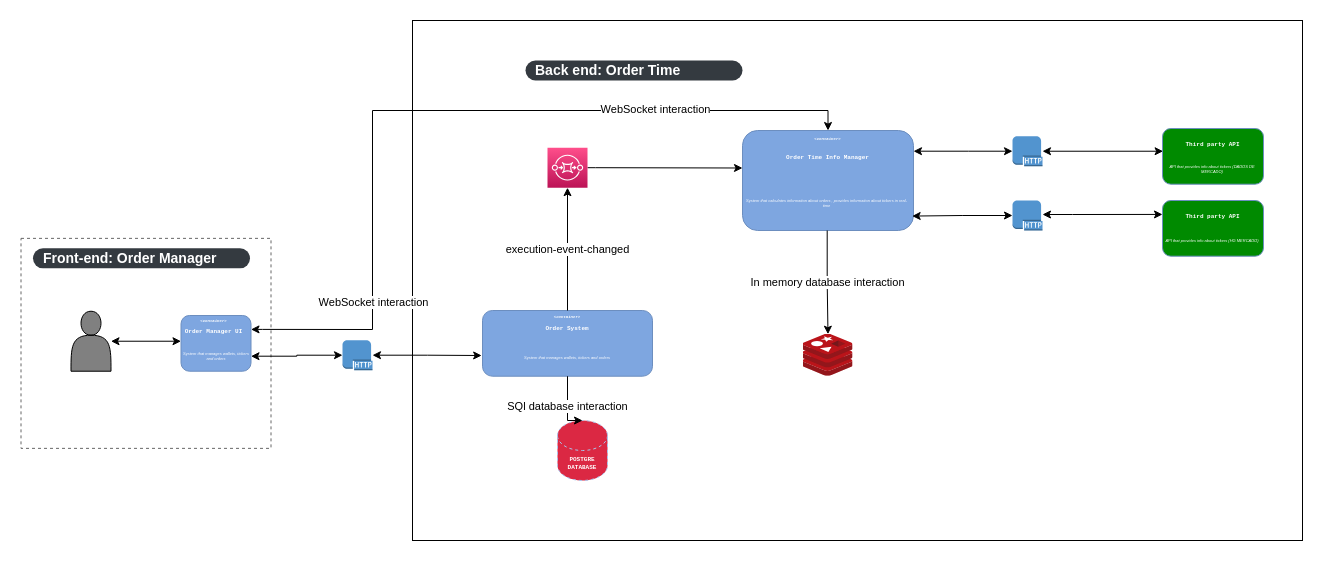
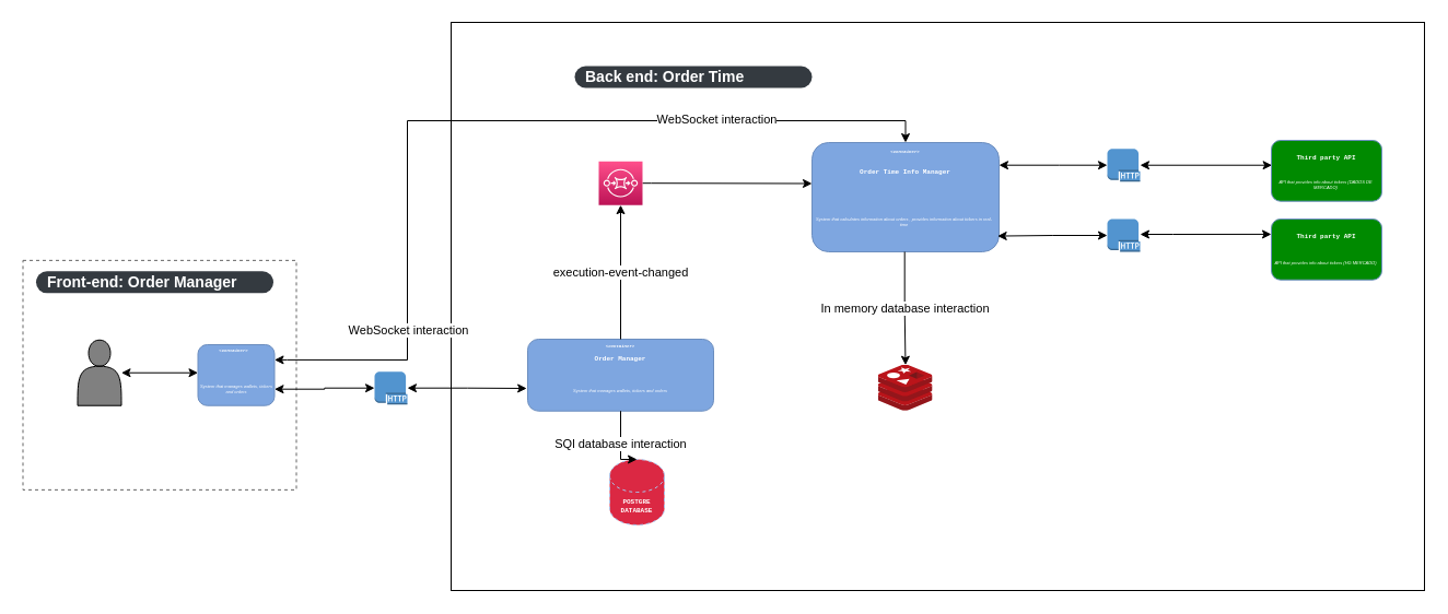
- <mxCell id="31" value="&lt;font size=&quot;1&quot; color=&quot;#ffffff&quot; face=&quot;Courier New&quot; style=&quot;&quot;&gt;&lt;b style=&quot;font-size: 6px;&quot;&gt;Order System&lt;/b&gt;&lt;/font&gt;" style="text;html=1;strokeColor=none;fillColor=none;align=center;verticalAlign=middle;whiteSpace=wrap;rounded=0;" parent="29" vertex="1"><mxGeometry y="8.209" width="170" height="16.43" as="geometry" /></mxCell>
+ <mxCell id="31" value="&lt;font size=&quot;1&quot; color=&quot;#ffffff&quot; face=&quot;Courier New&quot; style=&quot;&quot;&gt;&lt;b style=&quot;font-size: 6px;&quot;&gt;Order Manager&lt;/b&gt;&lt;/font&gt;" style="text;html=1;strokeColor=none;fillColor=none;align=center;verticalAlign=middle;whiteSpace=wrap;rounded=0;" parent="29" vertex="1"><mxGeometry y="8.209" width="170" height="16.43" as="geometry" /></mxCell>
- <mxCell id="18" value="&lt;font size=&quot;1&quot; color=&quot;#ffffff&quot; face=&quot;Courier New&quot; style=&quot;&quot;&gt;&lt;b style=&quot;font-size: 6px;&quot;&gt;Order Manager UI&lt;/b&gt;&lt;/font&gt;" style="text;html=1;strokeColor=none;fillColor=none;align=center;verticalAlign=middle;whiteSpace=wrap;rounded=0;" parent="16" vertex="1"><mxGeometry y="6.964" width="64.6" height="13.927" as="geometry" /></mxCell>
